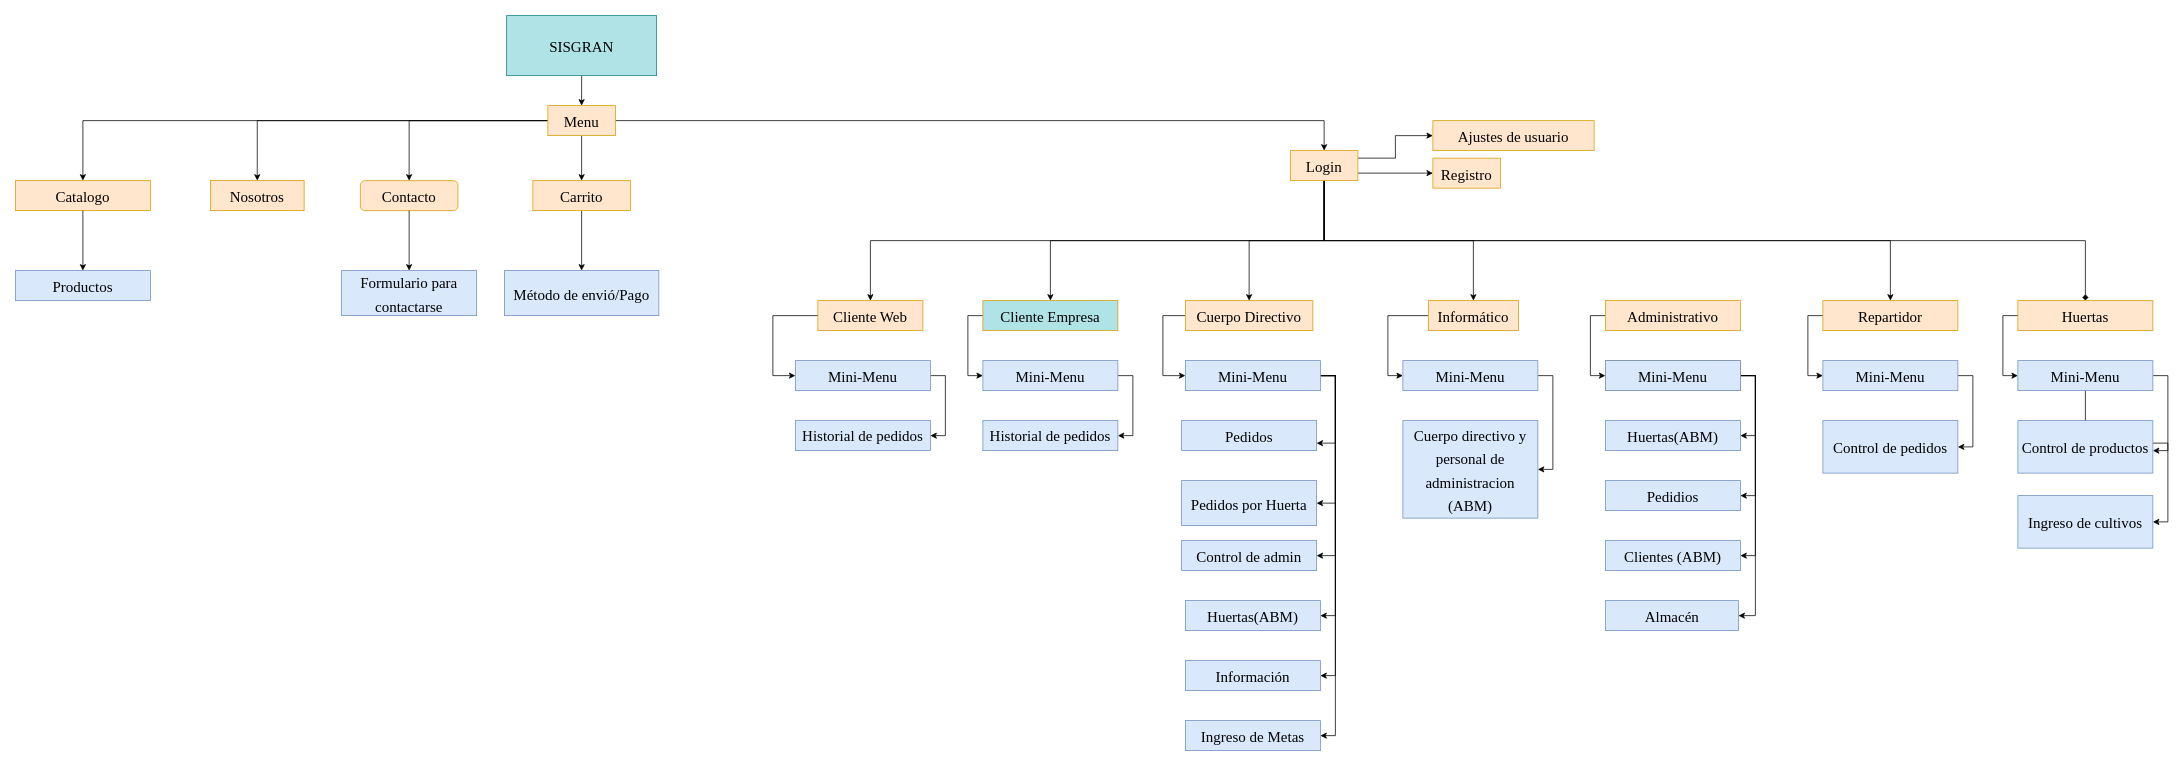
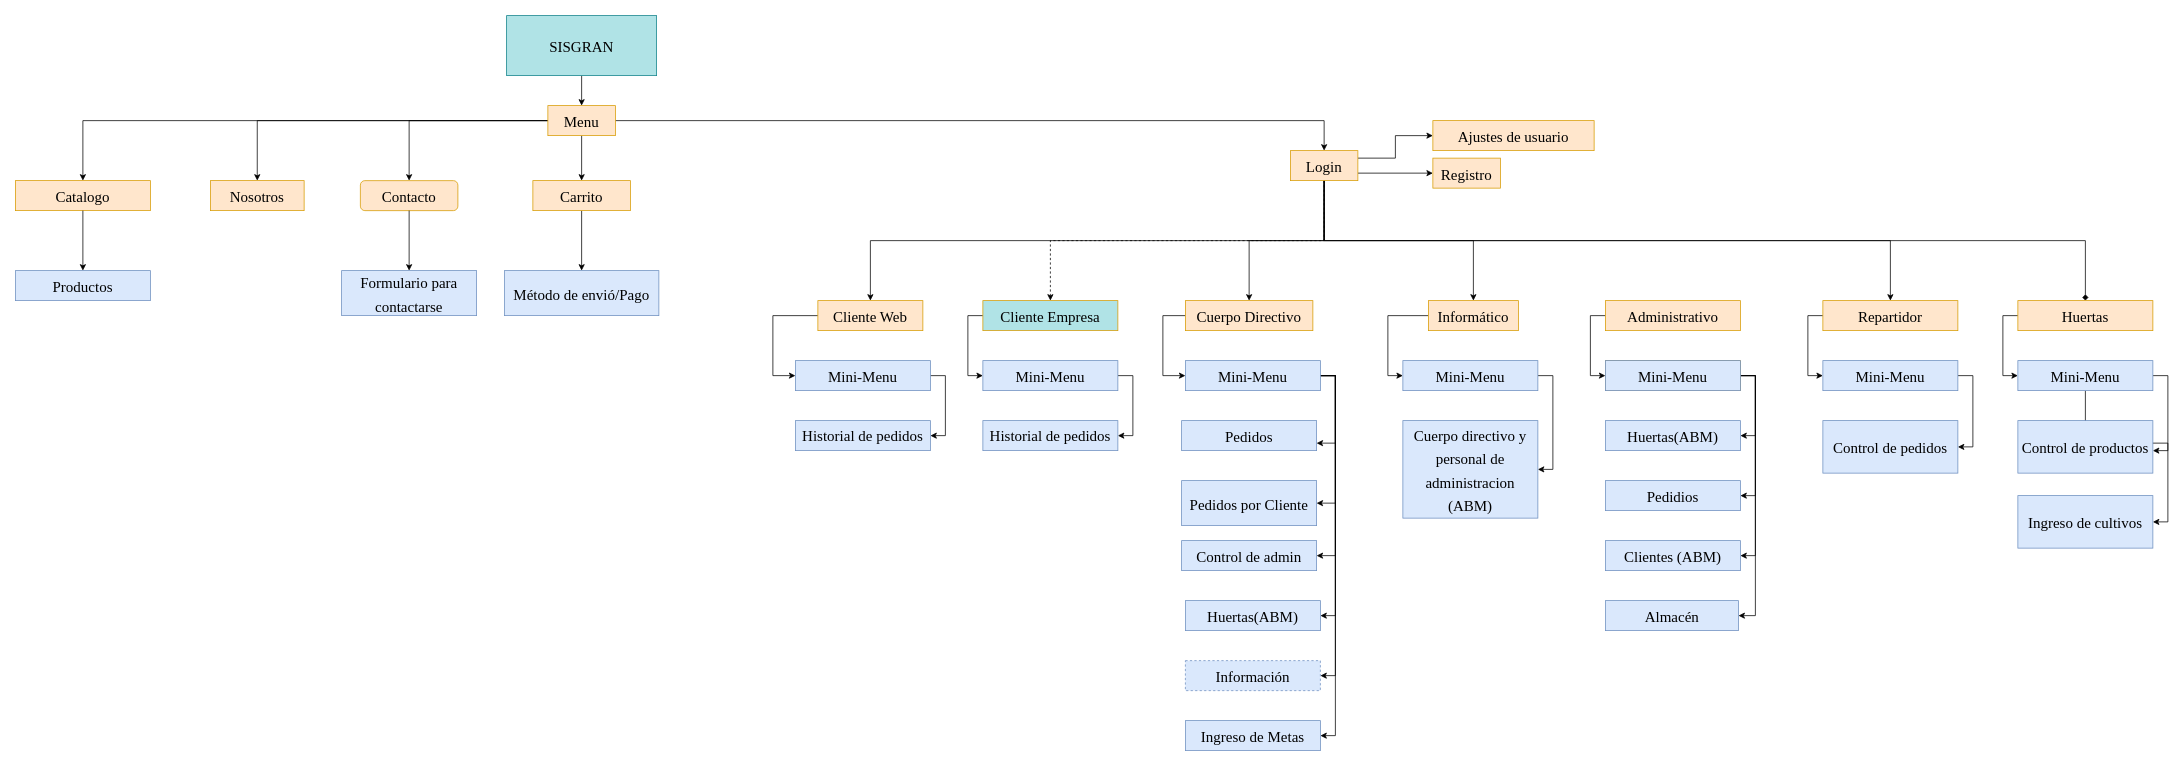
- <mxCell id="3" style="edgeStyle=orthogonalEdgeStyle;rounded=0;orthogonalLoop=1;jettySize=auto;html=1;exitX=0.5;exitY=1;exitDx=0;exitDy=0;fontFamily=Verdana;fontSize=20;" edge="1" parent="1" source="10" target="25"><mxGeometry relative="1" as="geometry" /></mxCell>
+ <mxCell id="3" style="edgeStyle=orthogonalEdgeStyle;rounded=0;orthogonalLoop=1;jettySize=auto;html=1;exitX=0.5;exitY=1;exitDx=0;exitDy=0;fontFamily=Verdana;fontSize=20;dashed=1;" edge="1" parent="1" source="10" target="25"><mxGeometry relative="1" as="geometry" /></mxCell>
- <mxCell id="53" value="&lt;font style=&quot;font-size: 20px;&quot;&gt;Pedidos por Huerta&lt;/font&gt;" style="rounded=0;whiteSpace=wrap;html=1;fontFamily=Verdana;fontSize=26;fillColor=#dae8fc;strokeColor=#6c8ebf;" vertex="1" parent="1"><mxGeometry x="1575" y="640" width="180" height="60" as="geometry" /></mxCell>
+ <mxCell id="53" value="&lt;font style=&quot;font-size: 20px;&quot;&gt;Pedidos por Cliente&lt;/font&gt;" style="rounded=0;whiteSpace=wrap;html=1;fontFamily=Verdana;fontSize=26;fillColor=#dae8fc;strokeColor=#6c8ebf;" vertex="1" parent="1"><mxGeometry x="1575" y="640" width="180" height="60" as="geometry" /></mxCell>
- <mxCell id="61" value="&lt;span style=&quot;font-size: 20px;&quot;&gt;Información&lt;/span&gt;" style="rounded=0;whiteSpace=wrap;html=1;fontFamily=Verdana;fontSize=26;fillColor=#dae8fc;strokeColor=#6c8ebf;" vertex="1" parent="1"><mxGeometry x="1580" y="880" width="180" height="40" as="geometry" /></mxCell>
+ <mxCell id="61" value="&lt;span style=&quot;font-size: 20px;&quot;&gt;Información&lt;/span&gt;" style="rounded=0;whiteSpace=wrap;html=1;fontFamily=Verdana;fontSize=26;fillColor=#dae8fc;strokeColor=#6c8ebf;dashed=1;" vertex="1" parent="1"><mxGeometry x="1580" y="880" width="180" height="40" as="geometry" /></mxCell>
